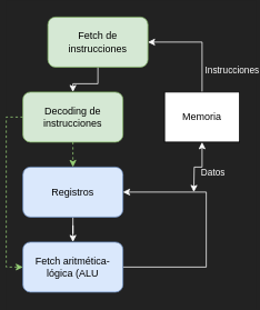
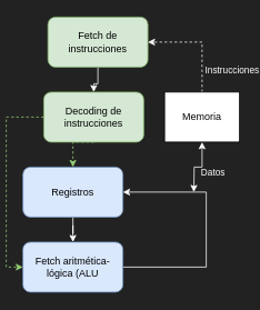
- <mxCell id="7" style="edgeStyle=orthogonalEdgeStyle;rounded=0;orthogonalLoop=1;jettySize=auto;html=1;exitX=0.5;exitY=0;exitDx=0;exitDy=0;entryX=1;entryY=0.5;entryDx=0;entryDy=0;strokeColor=#FFFFFF;" edge="1" parent="1" source="11" target="3"><mxGeometry relative="1" as="geometry" /></mxCell>
+ <mxCell id="7" style="edgeStyle=orthogonalEdgeStyle;rounded=0;orthogonalLoop=1;jettySize=auto;html=1;exitX=0.5;exitY=0;exitDx=0;exitDy=0;entryX=1;entryY=0.5;entryDx=0;entryDy=0;strokeColor=#FFFFFF;dashed=1;" edge="1" parent="1" source="11" target="3"><mxGeometry relative="1" as="geometry" /></mxCell>
- <mxCell id="6" value="Decoding de instrucciones" style="rounded=1;whiteSpace=wrap;html=1;fillColor=#d5e8d4;strokeColor=#82b366;" vertex="1" parent="1"><mxGeometry x="20" y="110" width="120" height="60" as="geometry" /></mxCell>
+ <mxCell id="6" value="Decoding de instrucciones" style="rounded=1;whiteSpace=wrap;html=1;fillColor=#d5e8d4;strokeColor=#82b366;" vertex="1" parent="1"><mxGeometry x="45" y="110" width="120" height="60" as="geometry" /></mxCell>
